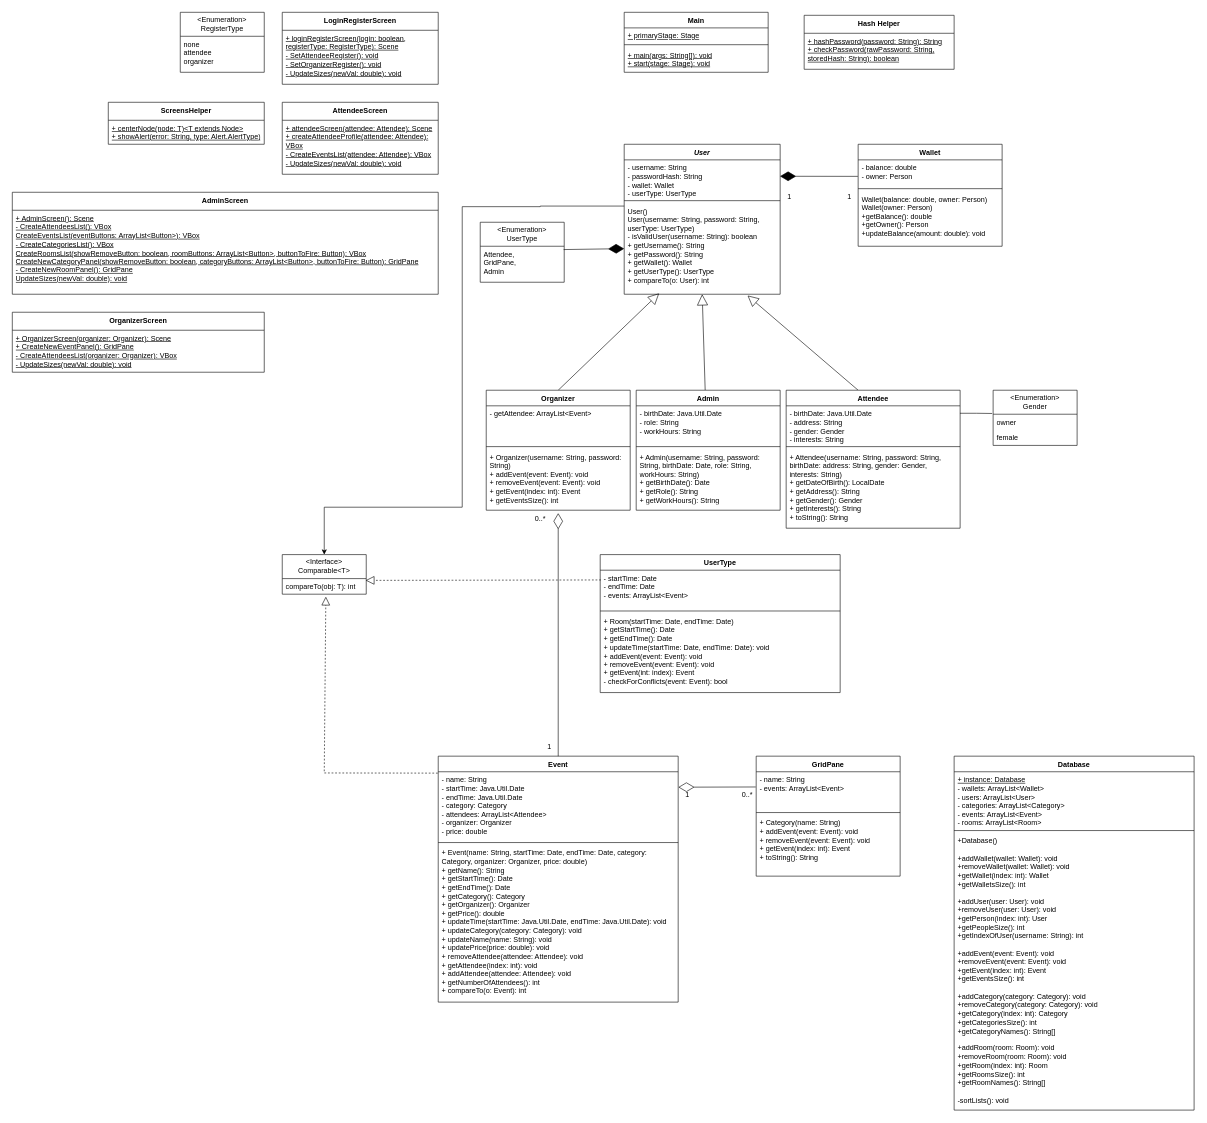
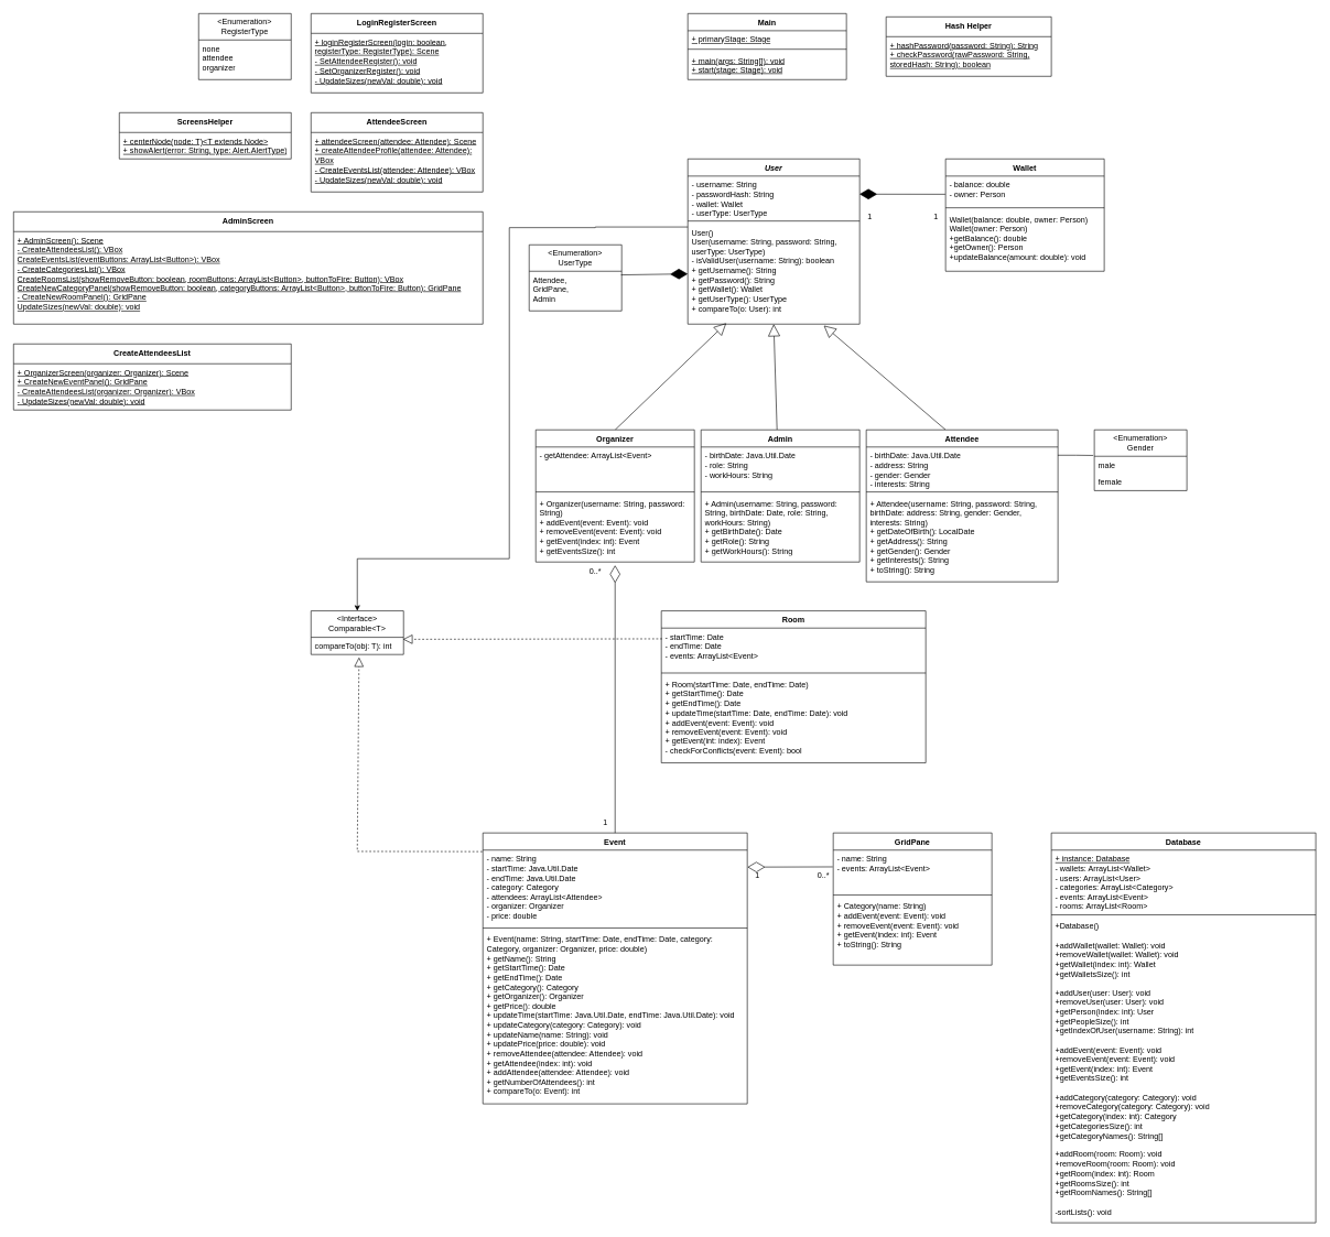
- <mxCell id="75" value="&lt;div align=&quot;center&quot;&gt;&lt;pre style=&quot;font-family: &amp;quot;JetBrains Mono&amp;quot;, monospace;&quot;&gt;&lt;font style=&quot;color: light-dark(rgb(0, 0, 0), rgb(255, 255, 255));&quot;&gt;&lt;b&gt;&lt;font face=&quot;Helvetica&quot;&gt;OrganizerScreen&lt;/font&gt;&lt;/b&gt;&lt;/font&gt;&lt;/pre&gt;&lt;/div&gt;" style="swimlane;fontStyle=0;childLayout=stackLayout;horizontal=1;startSize=30;fillColor=none;horizontalStack=0;resizeParent=1;resizeParentMax=0;resizeLast=0;collapsible=1;marginBottom=0;whiteSpace=wrap;html=1;align=center;" vertex="1" parent="1"><mxGeometry x="20" y="520" width="420" height="100" as="geometry" /></mxCell>
+ <mxCell id="75" value="&lt;div align=&quot;center&quot;&gt;&lt;pre style=&quot;font-family: &amp;quot;JetBrains Mono&amp;quot;, monospace;&quot;&gt;&lt;font style=&quot;color: light-dark(rgb(0, 0, 0), rgb(255, 255, 255));&quot;&gt;&lt;b&gt;&lt;font face=&quot;Helvetica&quot;&gt;CreateAttendeesList&lt;/font&gt;&lt;/b&gt;&lt;/font&gt;&lt;/pre&gt;&lt;/div&gt;" style="swimlane;fontStyle=0;childLayout=stackLayout;horizontal=1;startSize=30;fillColor=none;horizontalStack=0;resizeParent=1;resizeParentMax=0;resizeLast=0;collapsible=1;marginBottom=0;whiteSpace=wrap;html=1;align=center;" vertex="1" parent="1"><mxGeometry x="20" y="520" width="420" height="100" as="geometry" /></mxCell>
- <mxCell id="15" value="owner" style="text;strokeColor=none;fillColor=none;align=left;verticalAlign=top;spacingLeft=4;spacingRight=4;overflow=hidden;rotatable=0;points=[[0,0.5],[1,0.5]];portConstraint=eastwest;whiteSpace=wrap;html=1;" vertex="1" parent="14"><mxGeometry y="40" width="140" height="26" as="geometry" /></mxCell>
+ <mxCell id="15" value="male" style="text;strokeColor=none;fillColor=none;align=left;verticalAlign=top;spacingLeft=4;spacingRight=4;overflow=hidden;rotatable=0;points=[[0,0.5],[1,0.5]];portConstraint=eastwest;whiteSpace=wrap;html=1;" vertex="1" parent="14"><mxGeometry y="40" width="140" height="26" as="geometry" /></mxCell>
- <mxCell id="38" value="UserType" style="swimlane;fontStyle=1;align=center;verticalAlign=top;childLayout=stackLayout;horizontal=1;startSize=26;horizontalStack=0;resizeParent=1;resizeParentMax=0;resizeLast=0;collapsible=1;marginBottom=0;whiteSpace=wrap;html=1;" vertex="1" parent="1"><mxGeometry x="1000" y="924" width="400" height="230" as="geometry" /></mxCell>
+ <mxCell id="38" value="Room" style="swimlane;fontStyle=1;align=center;verticalAlign=top;childLayout=stackLayout;horizontal=1;startSize=26;horizontalStack=0;resizeParent=1;resizeParentMax=0;resizeLast=0;collapsible=1;marginBottom=0;whiteSpace=wrap;html=1;" vertex="1" parent="1"><mxGeometry x="1000" y="924" width="400" height="230" as="geometry" /></mxCell>
